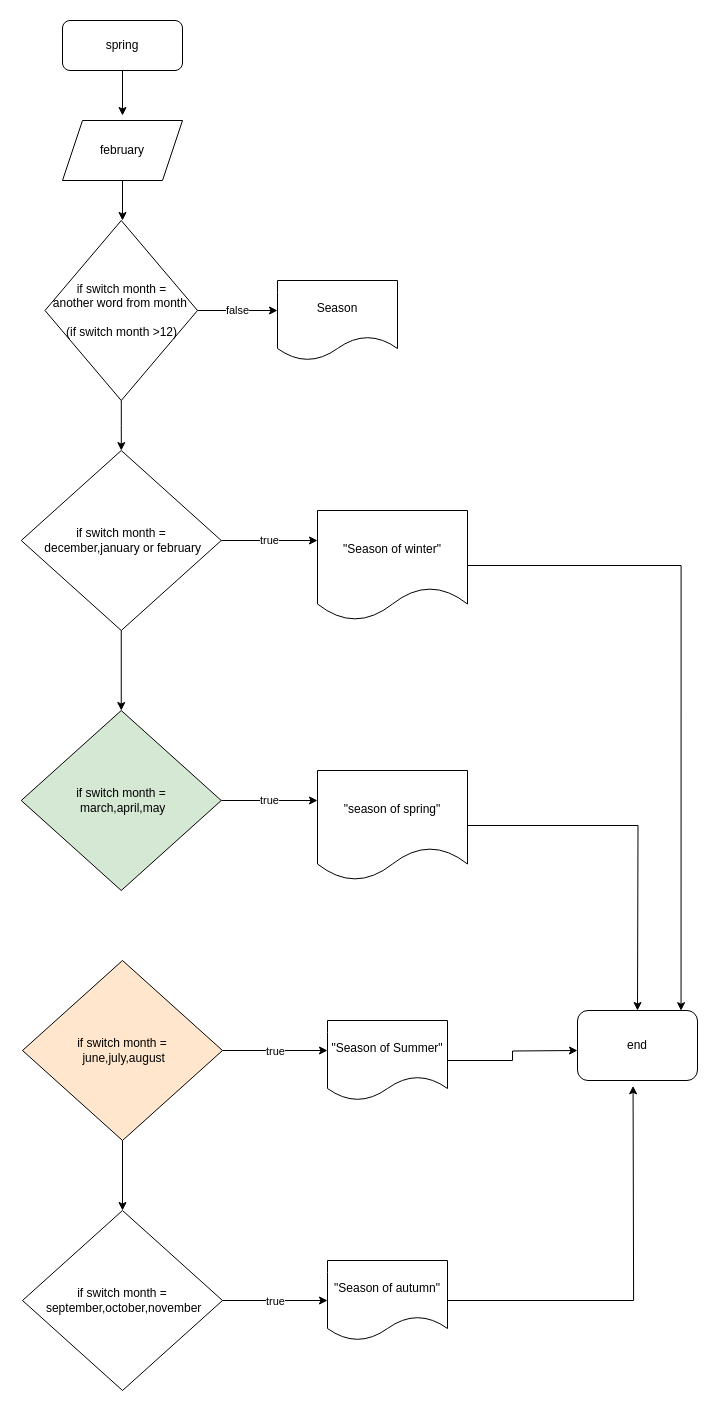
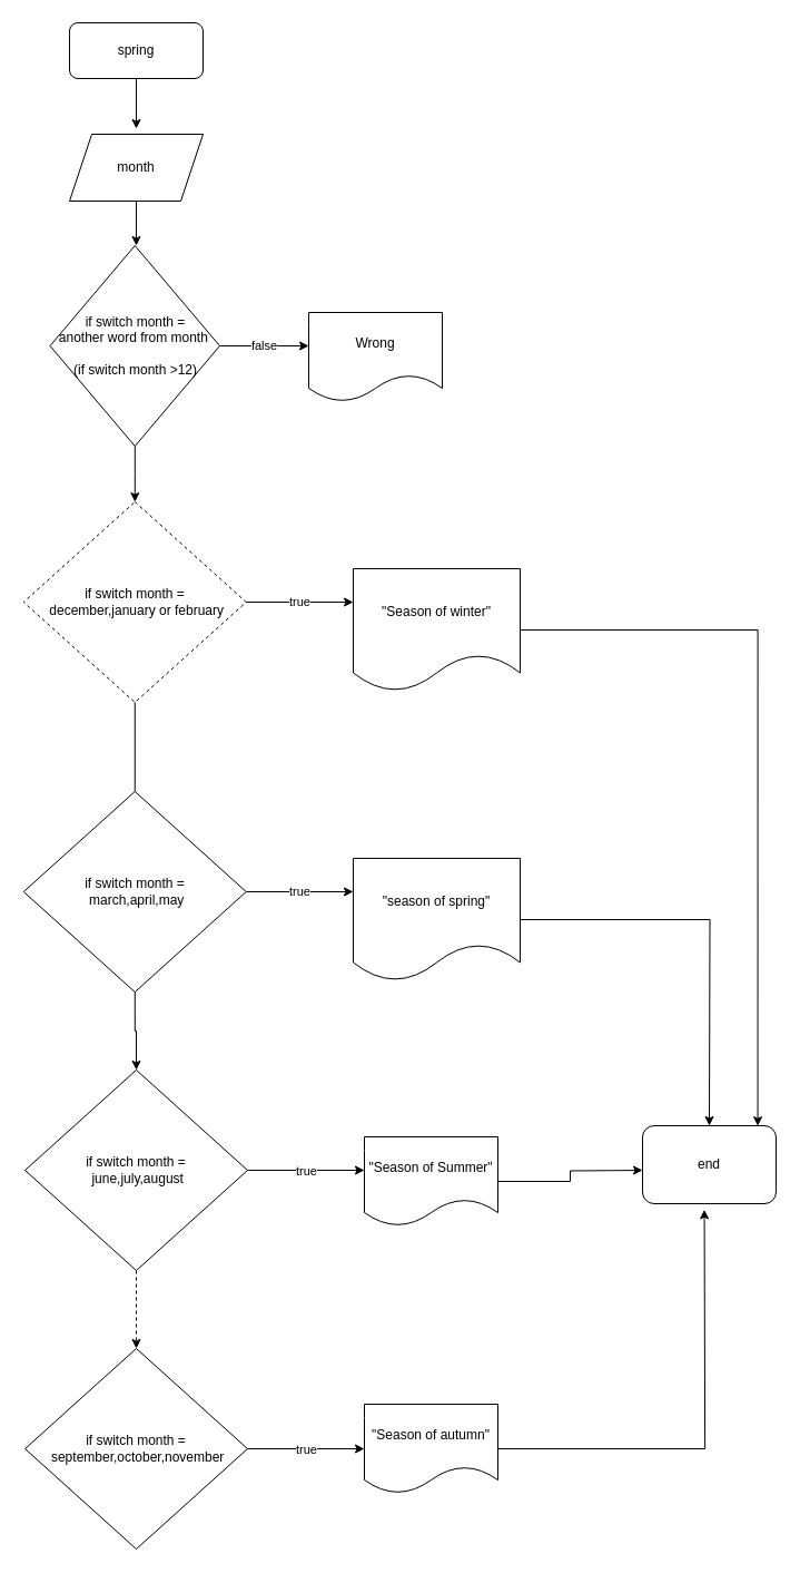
- <mxCell id="5" value="february" style="shape=parallelogram;perimeter=parallelogramPerimeter;whiteSpace=wrap;html=1;fixedSize=1;" vertex="1" parent="1"><mxGeometry x="62" y="120" width="120" height="60" as="geometry" /></mxCell>
+ <mxCell id="5" value="month" style="shape=parallelogram;perimeter=parallelogramPerimeter;whiteSpace=wrap;html=1;fixedSize=1;" vertex="1" parent="1"><mxGeometry x="62" y="120" width="120" height="60" as="geometry" /></mxCell>
- <mxCell id="9" value="Season" style="shape=document;whiteSpace=wrap;html=1;boundedLbl=1;" vertex="1" parent="1"><mxGeometry x="277" y="280" width="120" height="80" as="geometry" /></mxCell>
+ <mxCell id="9" value="Wrong" style="shape=document;whiteSpace=wrap;html=1;boundedLbl=1;" vertex="1" parent="1"><mxGeometry x="277" y="280" width="120" height="80" as="geometry" /></mxCell>
- <mxCell id="12" value="if switch month =&lt;br&gt;&amp;nbsp;december,january or february" style="rhombus;whiteSpace=wrap;html=1;" vertex="1" parent="1"><mxGeometry x="20.75" y="450" width="200" height="180" as="geometry" /></mxCell>
+ <mxCell id="12" value="if switch month =&lt;br&gt;&amp;nbsp;december,january or february" style="rhombus;whiteSpace=wrap;html=1;dashed=1;" vertex="1" parent="1"><mxGeometry x="20.75" y="450" width="200" height="180" as="geometry" /></mxCell>
- <mxCell id="11" style="edgeStyle=orthogonalEdgeStyle;rounded=0;orthogonalLoop=1;jettySize=auto;html=1;exitX=0.5;exitY=1;exitDx=0;exitDy=0;" edge="1" parent="1" source="12" target="17"><mxGeometry relative="1" as="geometry" /></mxCell>
+ <mxCell id="11" style="edgeStyle=orthogonalEdgeStyle;rounded=0;orthogonalLoop=1;jettySize=auto;html=1;exitX=0.5;exitY=1;exitDx=0;exitDy=0;endArrow=none;" edge="1" parent="1" source="12" target="17"><mxGeometry relative="1" as="geometry" /></mxCell>
- <mxCell id="17" value="if switch month =&lt;br&gt;&amp;nbsp;march,april,may" style="rhombus;whiteSpace=wrap;html=1;fillColor=#d5e8d4;" vertex="1" parent="1"><mxGeometry x="20.75" y="710" width="200" height="180" as="geometry" /></mxCell>
+ <mxCell id="17" value="if switch month =&lt;br&gt;&amp;nbsp;march,april,may" style="rhombus;whiteSpace=wrap;html=1;" vertex="1" parent="1"><mxGeometry x="20.75" y="710" width="200" height="180" as="geometry" /></mxCell>
+ <mxCell id="16" style="edgeStyle=orthogonalEdgeStyle;rounded=0;orthogonalLoop=1;jettySize=auto;html=1;exitX=0.5;exitY=1;exitDx=0;exitDy=0;" edge="1" parent="1" source="17" target="22"><mxGeometry relative="1" as="geometry" /></mxCell>
- <mxCell id="22" value="if switch month =&lt;br&gt;&amp;nbsp;june,july,august" style="rhombus;whiteSpace=wrap;html=1;fillColor=#ffe6cc;" vertex="1" parent="1"><mxGeometry x="22" y="960" width="200" height="180" as="geometry" /></mxCell>
+ <mxCell id="22" value="if switch month =&lt;br&gt;&amp;nbsp;june,july,august" style="rhombus;whiteSpace=wrap;html=1;" vertex="1" parent="1"><mxGeometry x="22" y="960" width="200" height="180" as="geometry" /></mxCell>
- <mxCell id="21" style="edgeStyle=orthogonalEdgeStyle;rounded=0;orthogonalLoop=1;jettySize=auto;html=1;exitX=0.5;exitY=1;exitDx=0;exitDy=0;" edge="1" parent="1" source="22" target="26"><mxGeometry relative="1" as="geometry" /></mxCell>
+ <mxCell id="21" style="edgeStyle=orthogonalEdgeStyle;rounded=0;orthogonalLoop=1;jettySize=auto;html=1;exitX=0.5;exitY=1;exitDx=0;exitDy=0;dashed=1;" edge="1" parent="1" source="22" target="26"><mxGeometry relative="1" as="geometry" /></mxCell>
